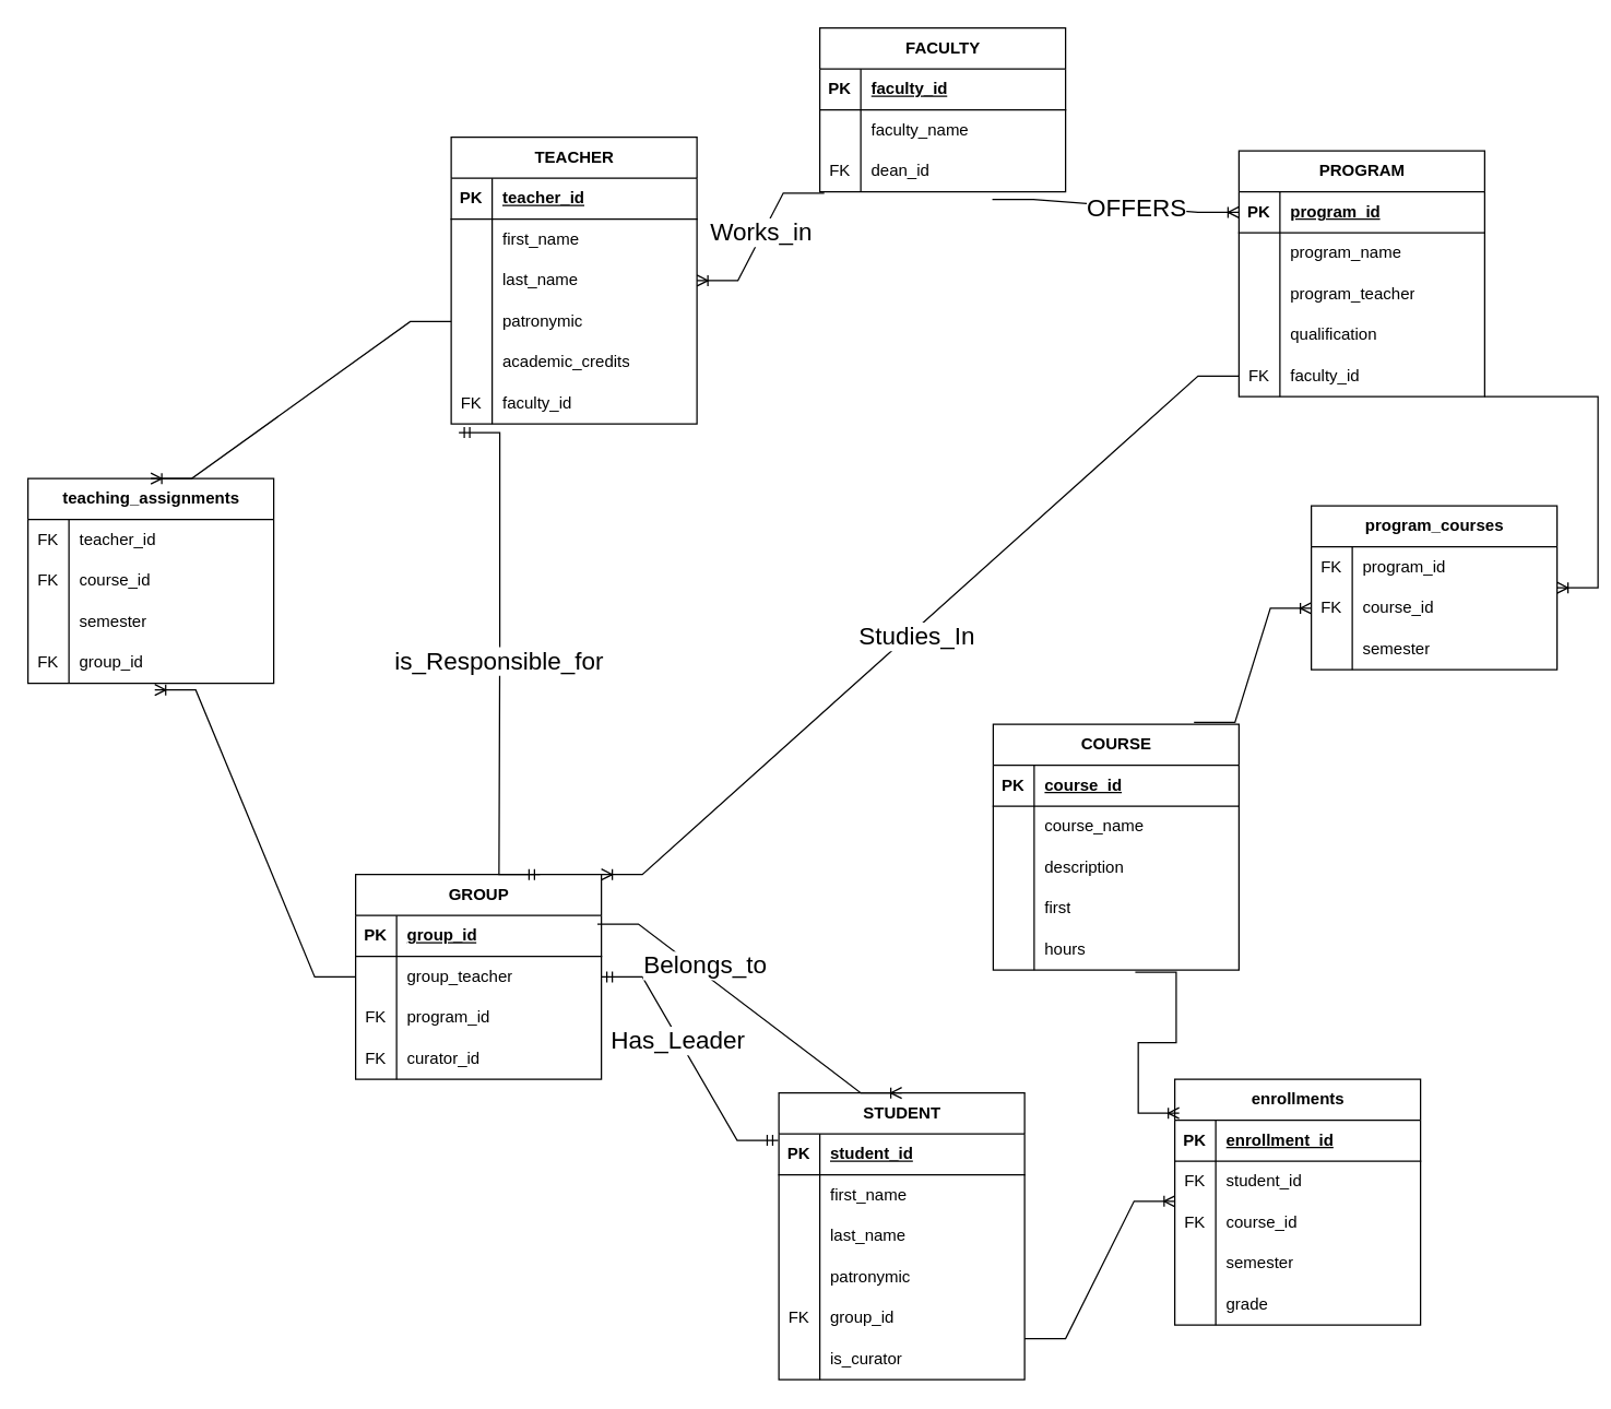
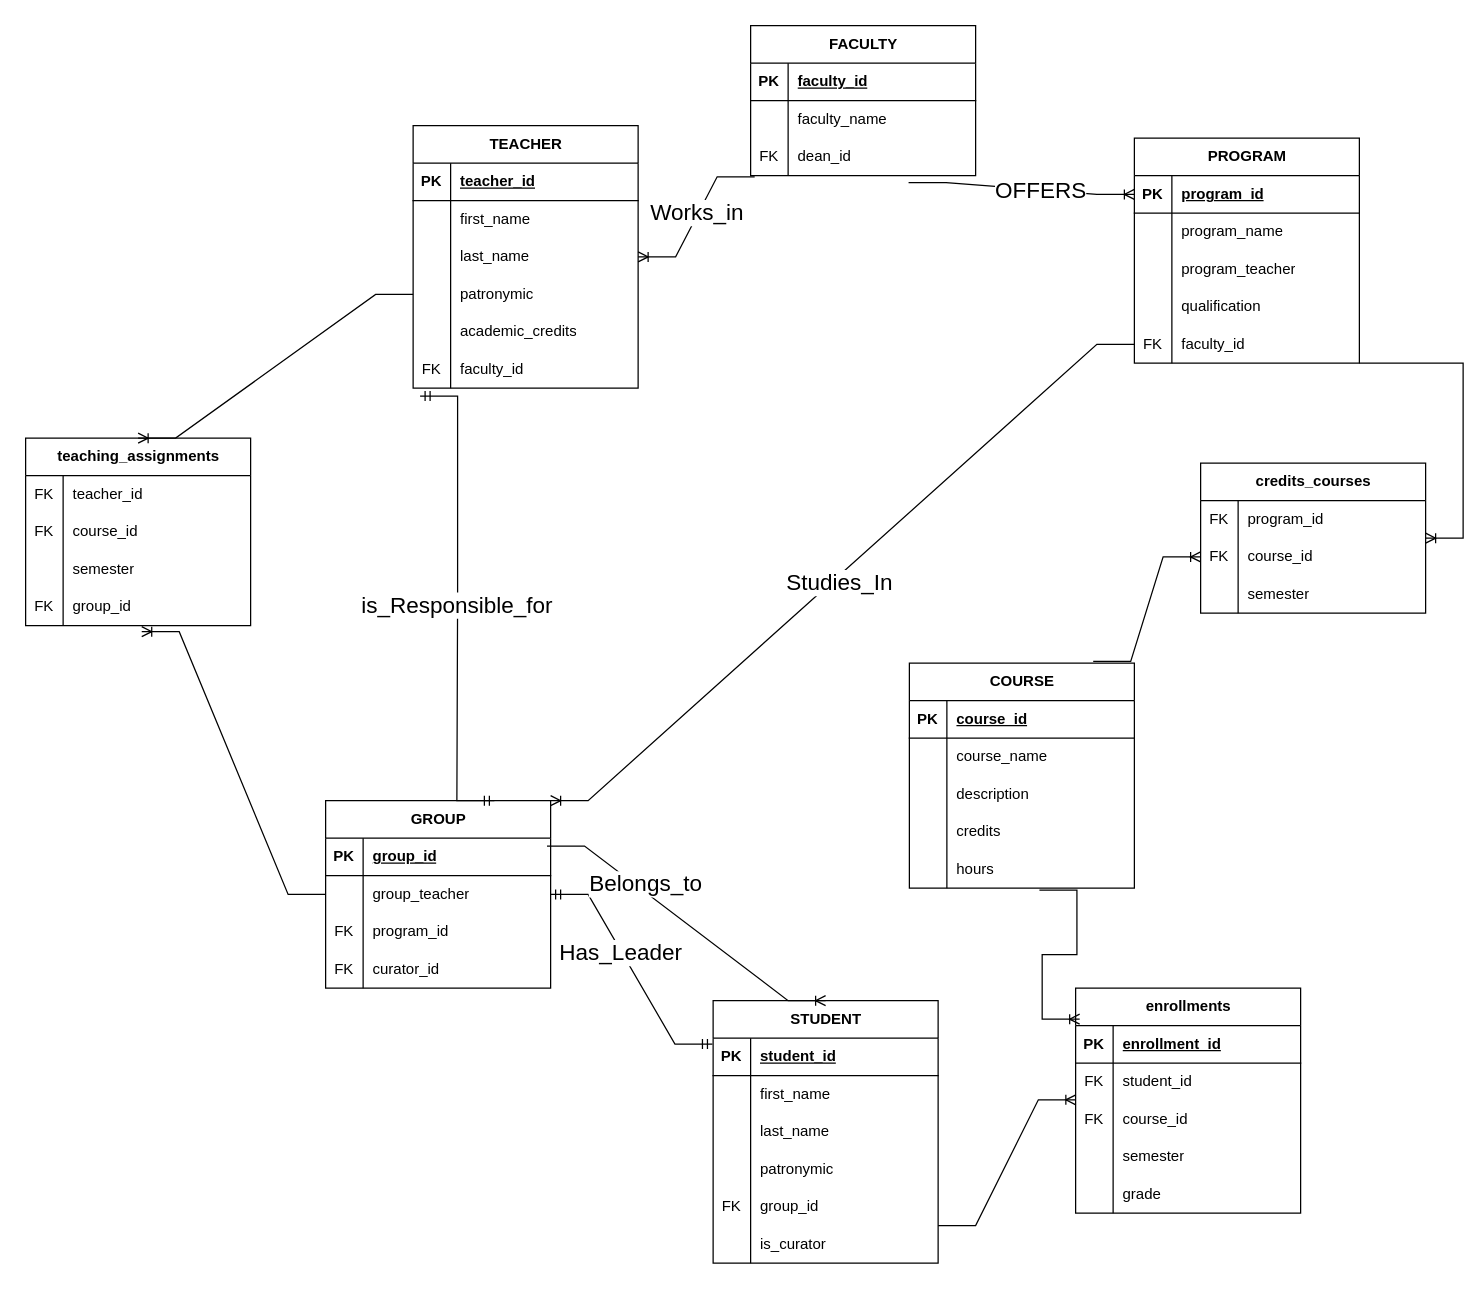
- <mxCell id="95" value="program_courses" style="shape=table;startSize=30;container=1;collapsible=1;childLayout=tableLayout;fixedRows=1;rowLines=0;fontStyle=1;align=center;resizeLast=1;html=1;" vertex="1" parent="1"><mxGeometry x="960" y="370" width="180" height="120" as="geometry" /></mxCell>
+ <mxCell id="95" value="credits_courses" style="shape=table;startSize=30;container=1;collapsible=1;childLayout=tableLayout;fixedRows=1;rowLines=0;fontStyle=1;align=center;resizeLast=1;html=1;" vertex="1" parent="1"><mxGeometry x="960" y="370" width="180" height="120" as="geometry" /></mxCell>
- <mxCell id="59" value="first" style="shape=partialRectangle;connectable=0;fillColor=none;top=0;left=0;bottom=0;right=0;align=left;spacingLeft=6;overflow=hidden;whiteSpace=wrap;html=1;" vertex="1" parent="57"><mxGeometry x="30" width="150" height="30" as="geometry"><mxRectangle width="150" height="30" as="alternateBounds" /></mxGeometry></mxCell>
+ <mxCell id="59" value="credits" style="shape=partialRectangle;connectable=0;fillColor=none;top=0;left=0;bottom=0;right=0;align=left;spacingLeft=6;overflow=hidden;whiteSpace=wrap;html=1;" vertex="1" parent="57"><mxGeometry x="30" width="150" height="30" as="geometry"><mxRectangle width="150" height="30" as="alternateBounds" /></mxGeometry></mxCell>
